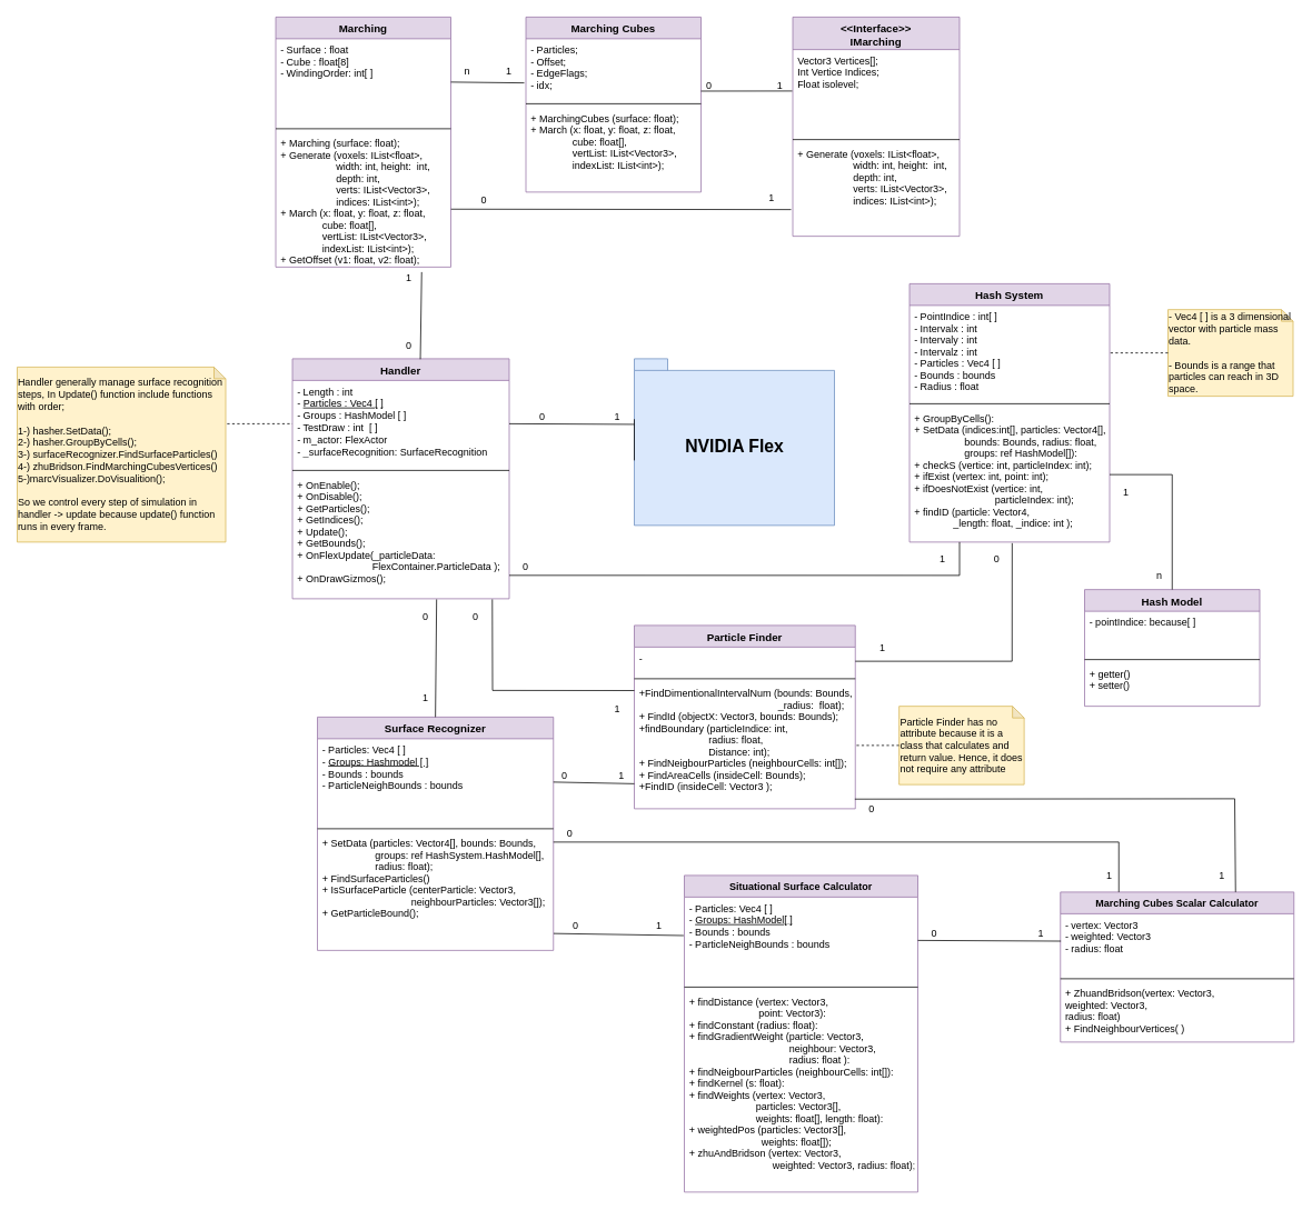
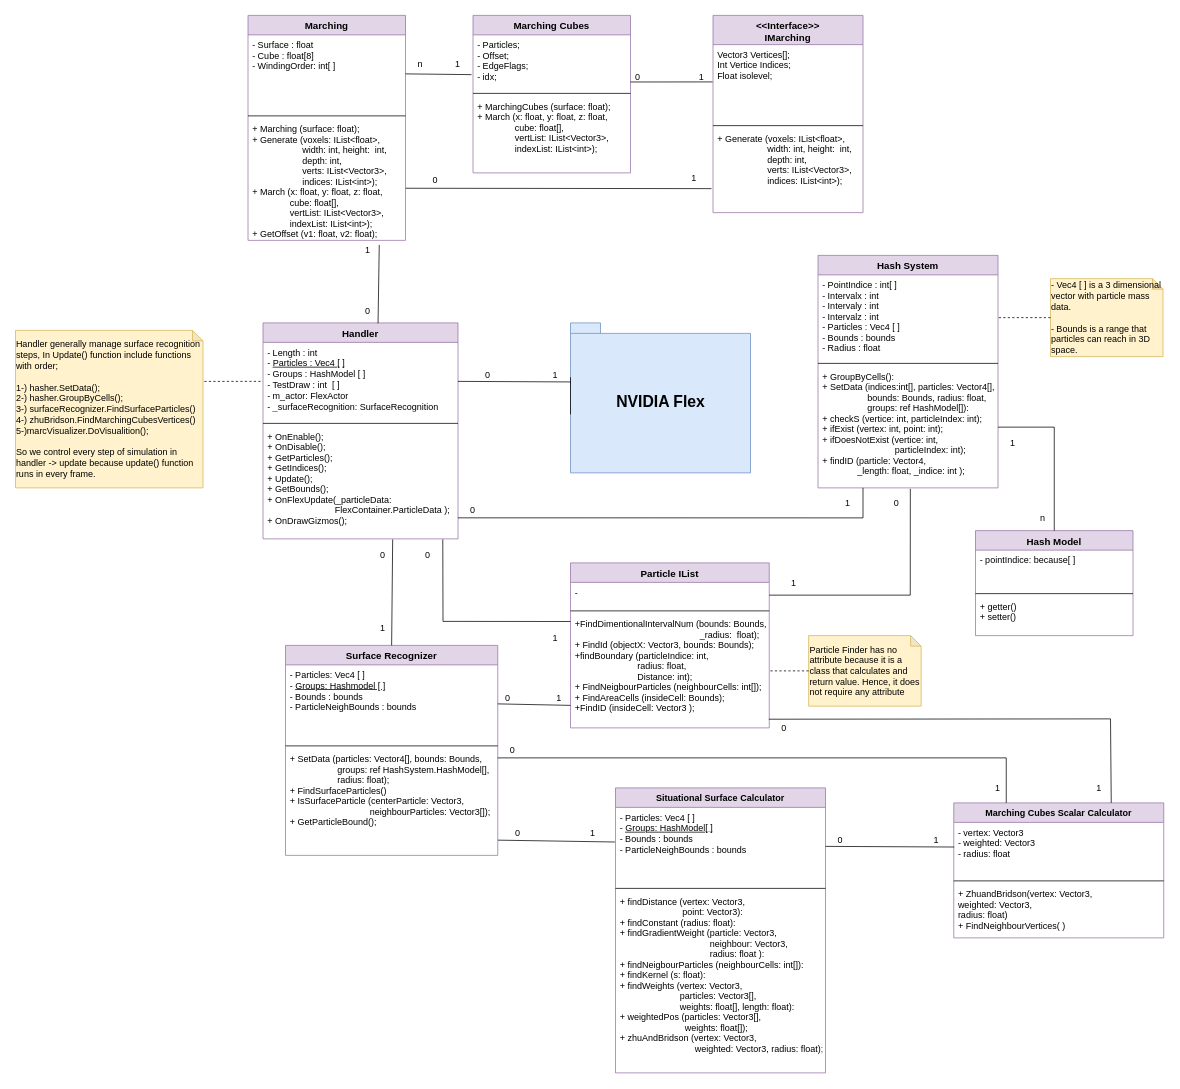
- <mxCell id="2" value="Particle Finder" style="swimlane;fontStyle=1;align=center;verticalAlign=top;childLayout=stackLayout;horizontal=1;startSize=26;horizontalStack=0;resizeParent=1;resizeParentMax=0;resizeLast=0;collapsible=1;marginBottom=0;fillColor=#e1d5e7;strokeColor=#9673a6;fontSize=13;" parent="1" vertex="1"><mxGeometry x="760" y="750" width="265" height="220" as="geometry" /></mxCell>
+ <mxCell id="2" value="Particle IList" style="swimlane;fontStyle=1;align=center;verticalAlign=top;childLayout=stackLayout;horizontal=1;startSize=26;horizontalStack=0;resizeParent=1;resizeParentMax=0;resizeLast=0;collapsible=1;marginBottom=0;fillColor=#e1d5e7;strokeColor=#9673a6;fontSize=13;" parent="1" vertex="1"><mxGeometry x="760" y="750" width="265" height="220" as="geometry" /></mxCell>
